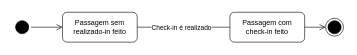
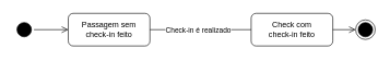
- <mxCell id="4" value="Passagem sem&lt;br&gt;realizado-in feito" style="rounded=1;whiteSpace=wrap;html=1;" parent="1" vertex="1"><mxGeometry x="103" y="20" width="125" height="50" as="geometry" /></mxCell>
+ <mxCell id="4" value="Passagem sem&lt;br&gt;check-in feito" style="rounded=1;whiteSpace=wrap;html=1;" parent="1" vertex="1"><mxGeometry x="103" y="20" width="125" height="50" as="geometry" /></mxCell>
- <mxCell id="5" value="Passagem com&lt;br&gt;check-in feito" style="rounded=1;whiteSpace=wrap;html=1;" parent="1" vertex="1"><mxGeometry x="383" y="20" width="125" height="50" as="geometry" /></mxCell>
+ <mxCell id="5" value="Check com&lt;br&gt;check-in feito" style="rounded=1;whiteSpace=wrap;html=1;" parent="1" vertex="1"><mxGeometry x="383" y="20" width="125" height="50" as="geometry" /></mxCell>
